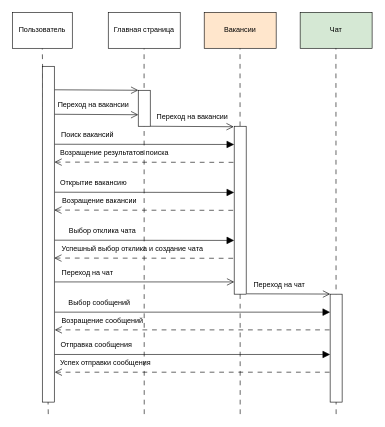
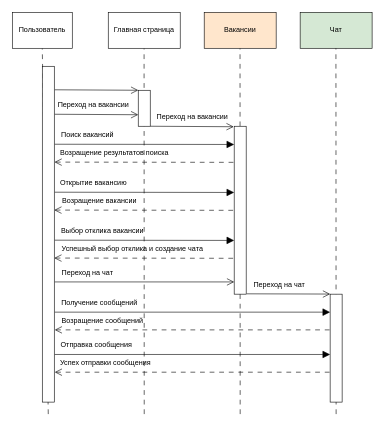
- <mxCell id="27" value="Выбор отклика чата" style="text;html=1;align=center;verticalAlign=middle;resizable=0;points=[];autosize=1;strokeColor=none;fillColor=none;" vertex="1" parent="1"><mxGeometry x="90" y="370" width="160" height="30" as="geometry" /></mxCell>
+ <mxCell id="27" value="Выбор отклика вакансии" style="text;html=1;align=center;verticalAlign=middle;resizable=0;points=[];autosize=1;strokeColor=none;fillColor=none;" vertex="1" parent="1"><mxGeometry x="90" y="370" width="160" height="30" as="geometry" /></mxCell>
- <mxCell id="36" value="Выбор сообщений" style="text;html=1;align=center;verticalAlign=middle;resizable=0;points=[];autosize=1;strokeColor=none;fillColor=none;" vertex="1" parent="1"><mxGeometry x="90" y="489.43" width="150" height="30" as="geometry" /></mxCell>
+ <mxCell id="36" value="Получение сообщений" style="text;html=1;align=center;verticalAlign=middle;resizable=0;points=[];autosize=1;strokeColor=none;fillColor=none;" vertex="1" parent="1"><mxGeometry x="90" y="489.43" width="150" height="30" as="geometry" /></mxCell>
